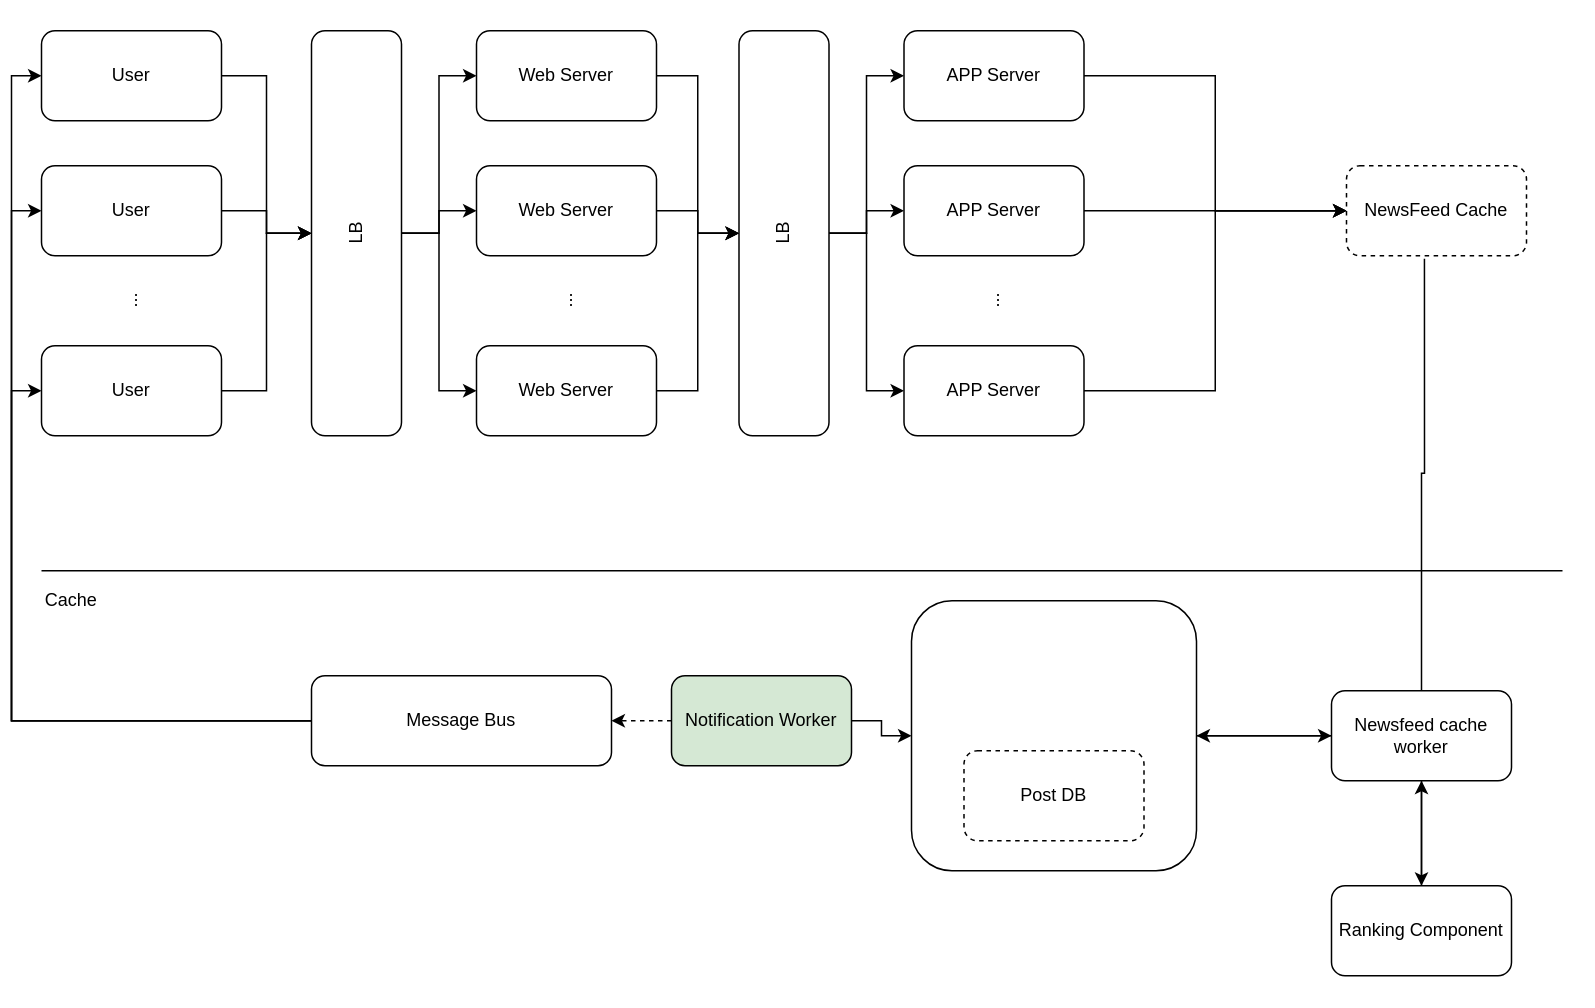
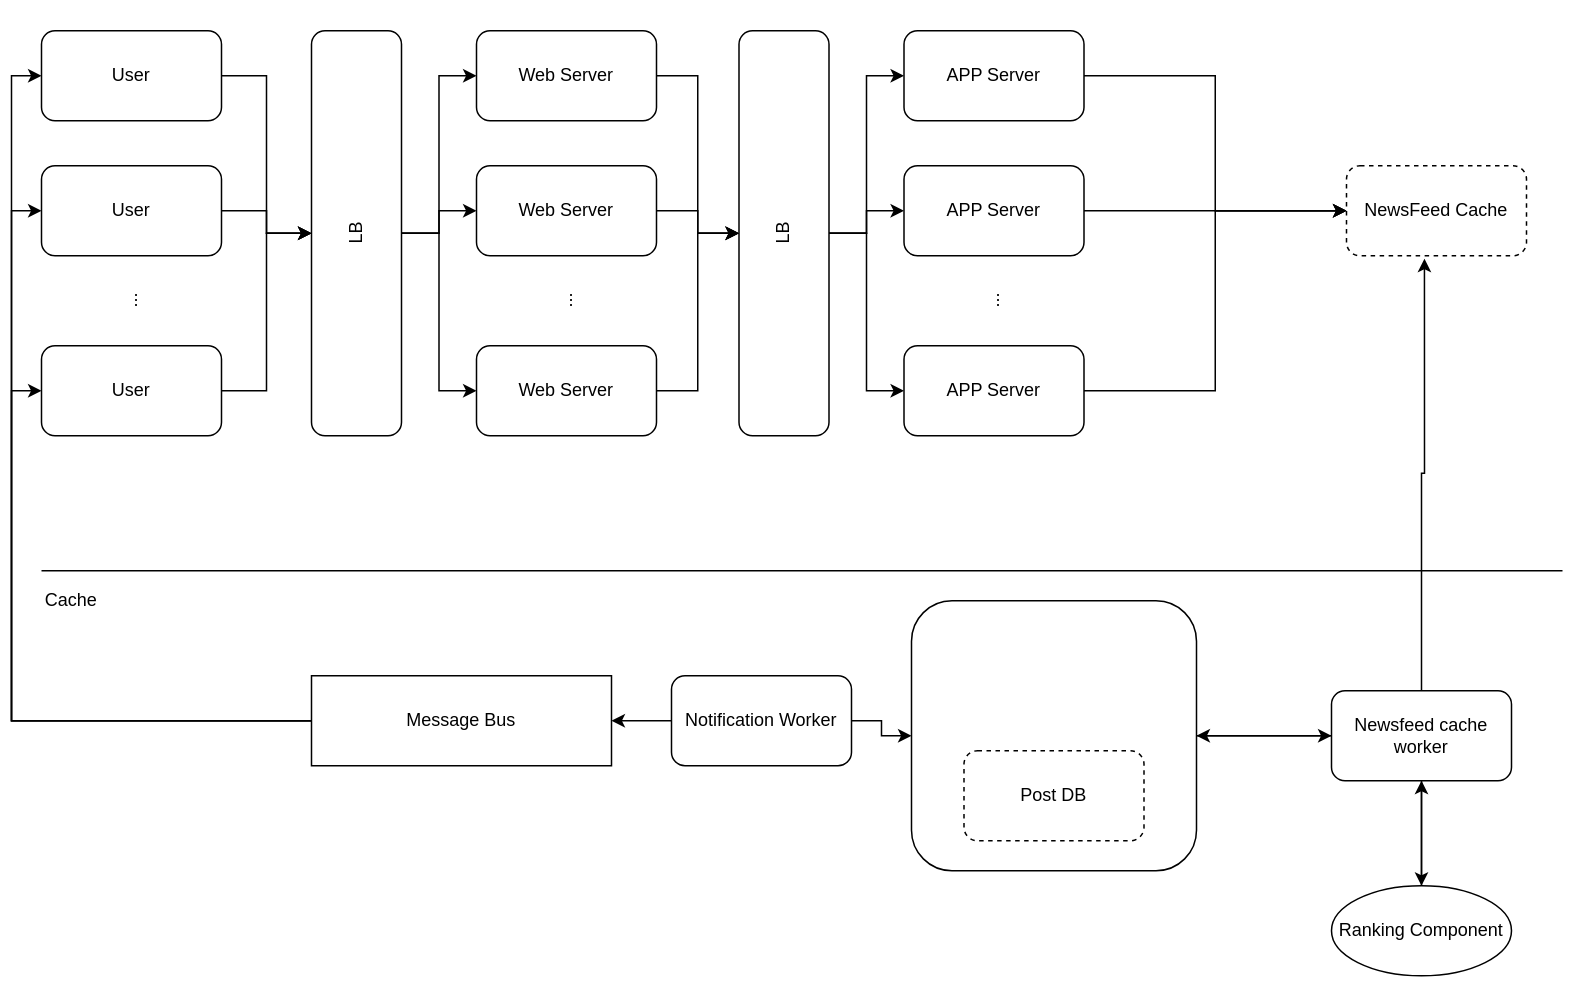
- <mxCell id="37" style="edgeStyle=orthogonalEdgeStyle;rounded=0;orthogonalLoop=1;jettySize=auto;html=1;entryX=0.433;entryY=1.033;entryDx=0;entryDy=0;entryPerimeter=0;endArrow=none;" parent="1" source="39" target="33" edge="1"><mxGeometry relative="1" as="geometry" /></mxCell>
+ <mxCell id="37" style="edgeStyle=orthogonalEdgeStyle;rounded=0;orthogonalLoop=1;jettySize=auto;html=1;entryX=0.433;entryY=1.033;entryDx=0;entryDy=0;entryPerimeter=0;" parent="1" source="39" target="33" edge="1"><mxGeometry relative="1" as="geometry" /></mxCell>
- <mxCell id="46" value="Message Bus" style="rounded=1;whiteSpace=wrap;html=1;" parent="1" vertex="1"><mxGeometry x="200" y="450" width="200" height="60" as="geometry" /></mxCell>
+ <mxCell id="46" value="Message Bus" style="whiteSpace=wrap;html=1;rounded=0;" parent="1" vertex="1"><mxGeometry x="200" y="450" width="200" height="60" as="geometry" /></mxCell>
- <mxCell id="48" value="" style="edgeStyle=orthogonalEdgeStyle;rounded=0;orthogonalLoop=1;jettySize=auto;html=1;dashed=1;" parent="1" source="49" target="46" edge="1"><mxGeometry relative="1" as="geometry" /></mxCell>
+ <mxCell id="48" value="" style="edgeStyle=orthogonalEdgeStyle;rounded=0;orthogonalLoop=1;jettySize=auto;html=1;" parent="1" source="49" target="46" edge="1"><mxGeometry relative="1" as="geometry" /></mxCell>
- <mxCell id="49" value="Notification Worker" style="rounded=1;whiteSpace=wrap;html=1;fillColor=#d5e8d4;" parent="1" vertex="1"><mxGeometry x="440" y="450" width="120" height="60" as="geometry" /></mxCell>
+ <mxCell id="49" value="Notification Worker" style="rounded=1;whiteSpace=wrap;html=1;" parent="1" vertex="1"><mxGeometry x="440" y="450" width="120" height="60" as="geometry" /></mxCell>
- <mxCell id="42" value="Ranking Component" style="rounded=1;whiteSpace=wrap;html=1;" parent="1" vertex="1"><mxGeometry x="880" y="590" width="120" height="60" as="geometry" /></mxCell>
+ <mxCell id="42" value="Ranking Component" style="ellipse;whiteSpace=wrap;html=1;" parent="1" vertex="1"><mxGeometry x="880" y="590" width="120" height="60" as="geometry" /></mxCell>
